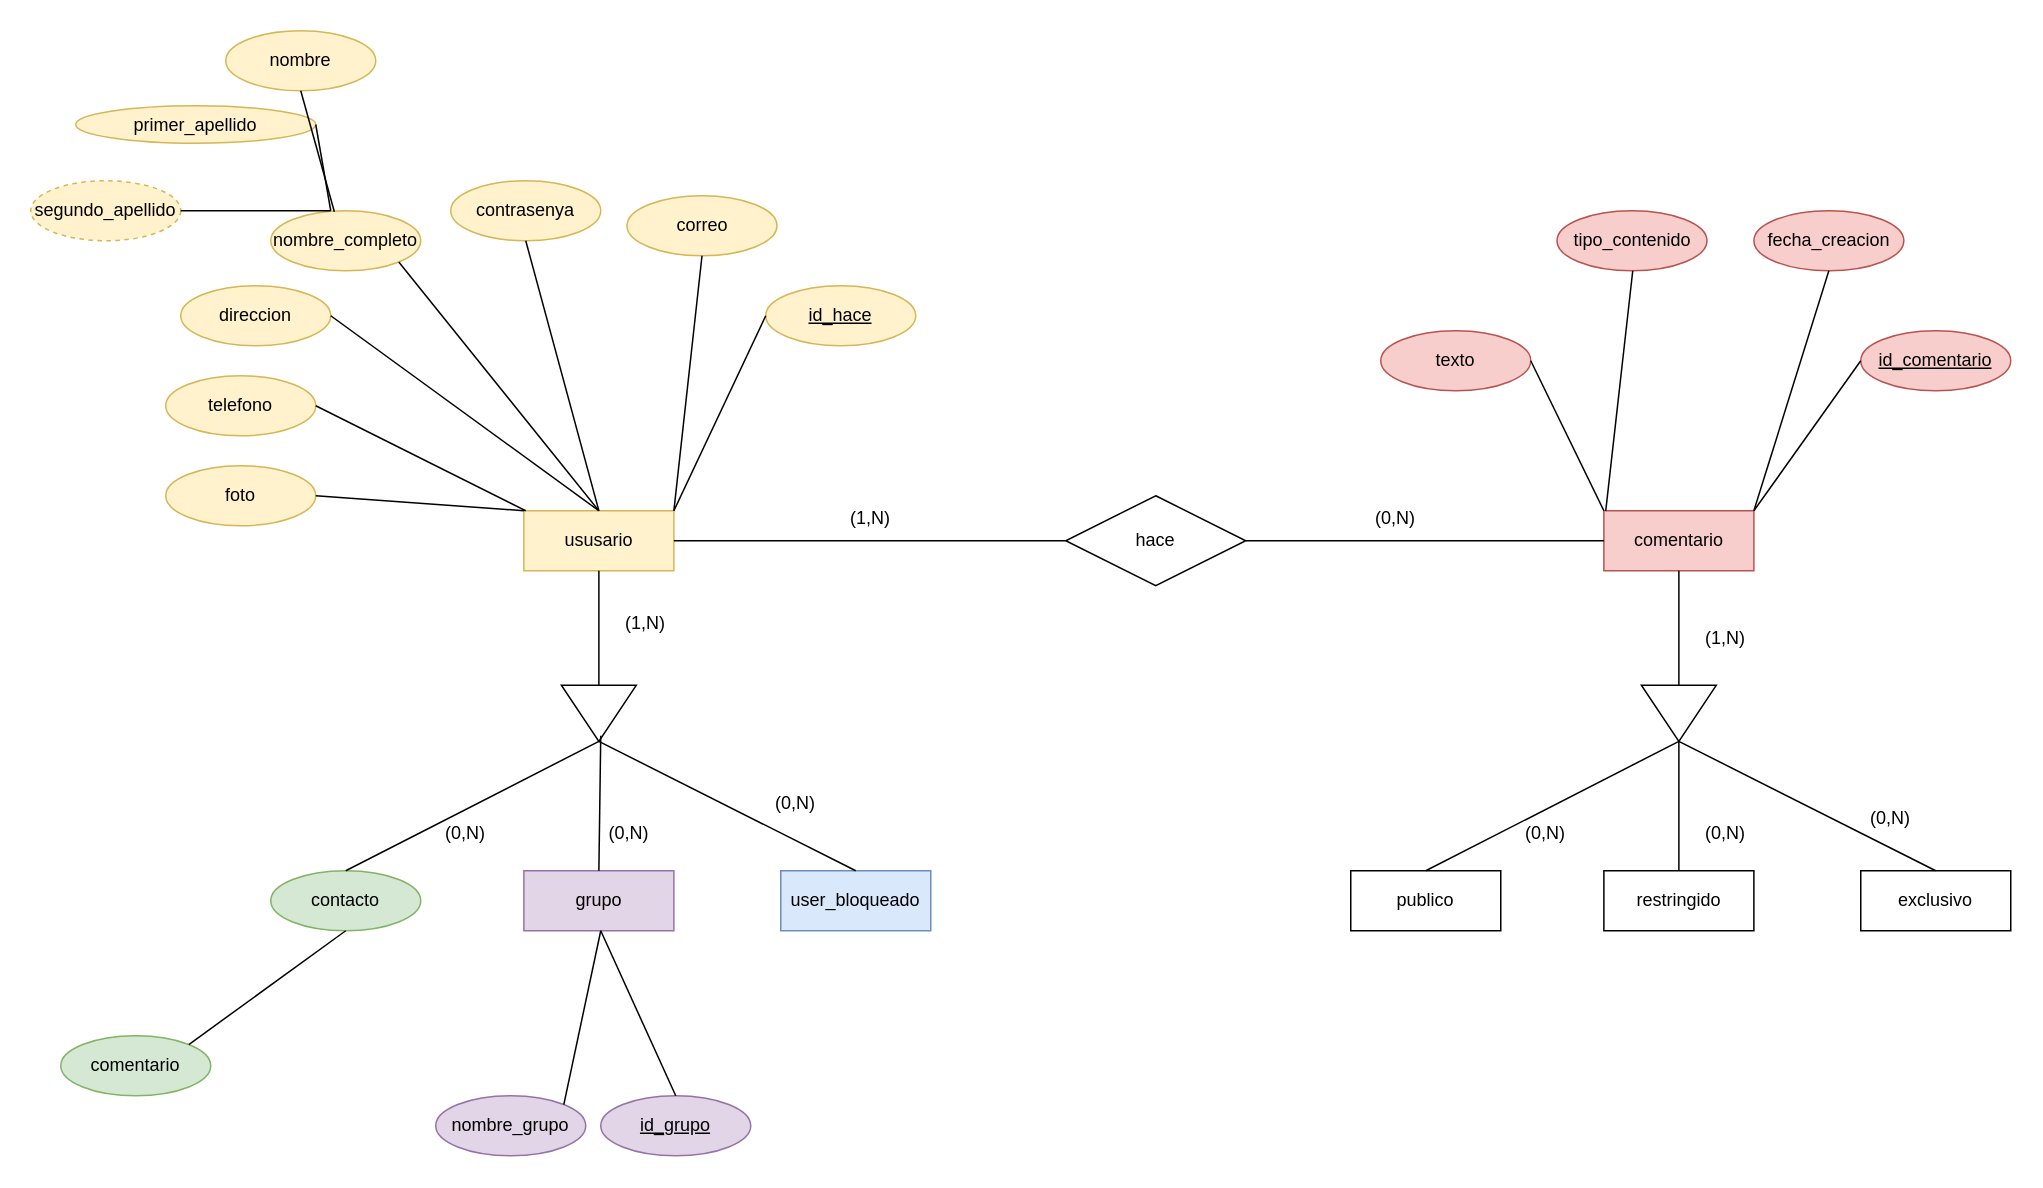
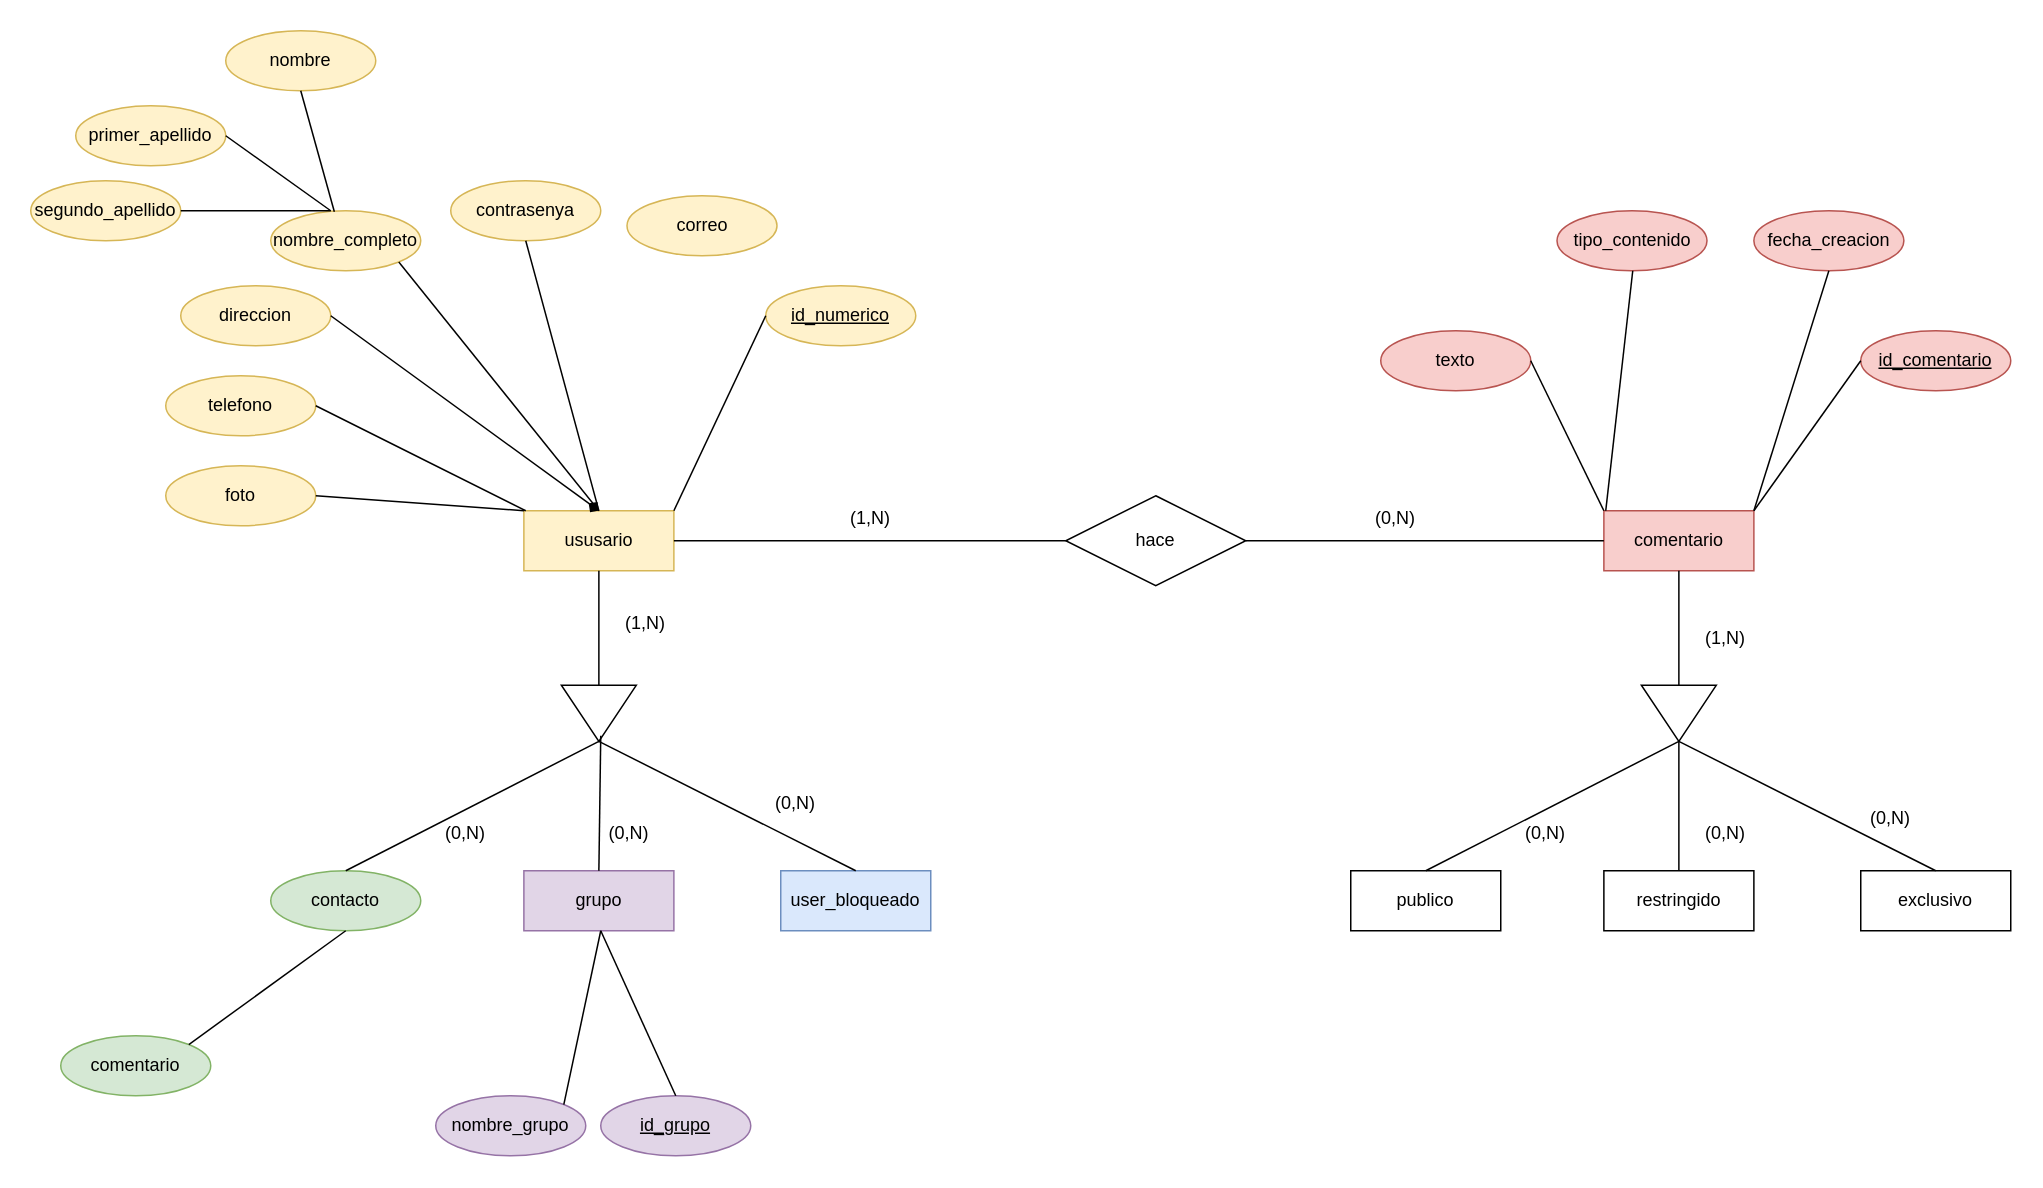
- <mxCell id="33" value="primer_apellido" style="ellipse;whiteSpace=wrap;html=1;align=center;fillColor=#fff2cc;strokeColor=#d6b656;" parent="1" vertex="1"><mxGeometry x="50" y="70" width="160" height="25" as="geometry" /></mxCell>
+ <mxCell id="33" value="primer_apellido" style="ellipse;whiteSpace=wrap;html=1;align=center;fillColor=#fff2cc;strokeColor=#d6b656;" parent="1" vertex="1"><mxGeometry x="50" y="70" width="100" height="40" as="geometry" /></mxCell>
- <mxCell id="32" value="segundo_apellido" style="ellipse;whiteSpace=wrap;html=1;align=center;fillColor=#fff2cc;strokeColor=#d6b656;dashed=1;" parent="1" vertex="1"><mxGeometry x="20" y="120" width="100" height="40" as="geometry" /></mxCell>
+ <mxCell id="32" value="segundo_apellido" style="ellipse;whiteSpace=wrap;html=1;align=center;fillColor=#fff2cc;strokeColor=#d6b656;" parent="1" vertex="1"><mxGeometry x="20" y="120" width="100" height="40" as="geometry" /></mxCell>
- <mxCell id="31" value="id_hace" style="ellipse;whiteSpace=wrap;html=1;align=center;fontStyle=4;fillColor=#fff2cc;strokeColor=#d6b656;" parent="1" vertex="1"><mxGeometry x="510" y="190" width="100" height="40" as="geometry" /></mxCell>
+ <mxCell id="31" value="id_numerico" style="ellipse;whiteSpace=wrap;html=1;align=center;fontStyle=4;fillColor=#fff2cc;strokeColor=#d6b656;" parent="1" vertex="1"><mxGeometry x="510" y="190" width="100" height="40" as="geometry" /></mxCell>
- <mxCell id="43" value="" style="endArrow=none;html=1;rounded=0;exitX=0.5;exitY=1;exitDx=0;exitDy=0;entryX=1;entryY=0;entryDx=0;entryDy=0;" parent="1" source="25" target="2" edge="1"><mxGeometry relative="1" as="geometry"><mxPoint x="360" y="170" as="sourcePoint" /><mxPoint x="409" y="350" as="targetPoint" /></mxGeometry></mxCell>
- <mxCell id="40" value="" style="endArrow=none;html=1;rounded=0;exitX=1;exitY=0.5;exitDx=0;exitDy=0;entryX=0.5;entryY=0;entryDx=0;entryDy=0;" parent="1" source="28" target="2" edge="1"><mxGeometry relative="1" as="geometry"><mxPoint x="220" y="280" as="sourcePoint" /><mxPoint x="360" y="350" as="targetPoint" /></mxGeometry></mxCell>
+ <mxCell id="40" value="" style="endArrow=diamond;html=1;rounded=0;exitX=1;exitY=0.5;exitDx=0;exitDy=0;entryX=0.5;entryY=0;entryDx=0;entryDy=0;" parent="1" source="28" target="2" edge="1"><mxGeometry relative="1" as="geometry"><mxPoint x="220" y="280" as="sourcePoint" /><mxPoint x="360" y="350" as="targetPoint" /></mxGeometry></mxCell>
